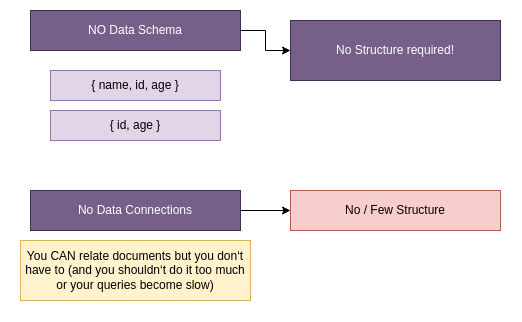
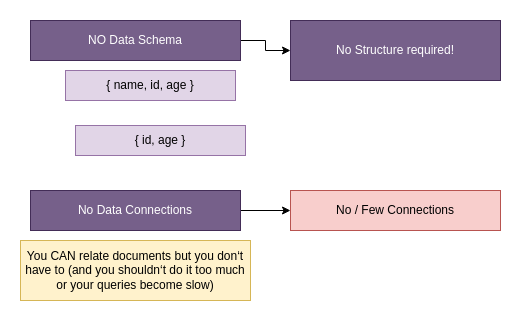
- <mxCell id="3" value="NO Data Schema" style="rounded=0;whiteSpace=wrap;html=1;fillColor=#76608a;fontColor=#ffffff;strokeColor=#432D57;" parent="1" vertex="1"><mxGeometry x="30" y="10" width="210" height="40" as="geometry" /></mxCell>
+ <mxCell id="3" value="NO Data Schema" style="rounded=0;whiteSpace=wrap;html=1;fillColor=#76608a;fontColor=#ffffff;strokeColor=#432D57;" parent="1" vertex="1"><mxGeometry x="30" y="20" width="210" height="40" as="geometry" /></mxCell>
- <mxCell id="5" value="{ name, id, age }" style="rounded=0;whiteSpace=wrap;html=1;fillColor=#e1d5e7;strokeColor=#9673a6;" parent="1" vertex="1"><mxGeometry x="50" y="70" width="170" height="30" as="geometry" /></mxCell>
+ <mxCell id="5" value="{ name, id, age }" style="rounded=0;whiteSpace=wrap;html=1;fillColor=#e1d5e7;strokeColor=#9673a6;" parent="1" vertex="1"><mxGeometry x="65" y="70" width="170" height="30" as="geometry" /></mxCell>
- <mxCell id="10" value="{ id, age }" style="rounded=0;whiteSpace=wrap;html=1;fillColor=#e1d5e7;strokeColor=#9673a6;" vertex="1" parent="1"><mxGeometry x="50" y="110" width="170" height="30" as="geometry" /></mxCell>
+ <mxCell id="10" value="{ id, age }" style="rounded=0;whiteSpace=wrap;html=1;fillColor=#e1d5e7;strokeColor=#9673a6;" vertex="1" parent="1"><mxGeometry x="75" y="125" width="170" height="30" as="geometry" /></mxCell>
- <mxCell id="8" value="No / Few Structure" style="rounded=0;whiteSpace=wrap;html=1;fillColor=#f8cecc;strokeColor=#b85450;" parent="1" vertex="1"><mxGeometry x="290" y="190" width="210" height="40" as="geometry" /></mxCell>
+ <mxCell id="8" value="No / Few Connections" style="rounded=0;whiteSpace=wrap;html=1;fillColor=#f8cecc;strokeColor=#b85450;" parent="1" vertex="1"><mxGeometry x="290" y="190" width="210" height="40" as="geometry" /></mxCell>
